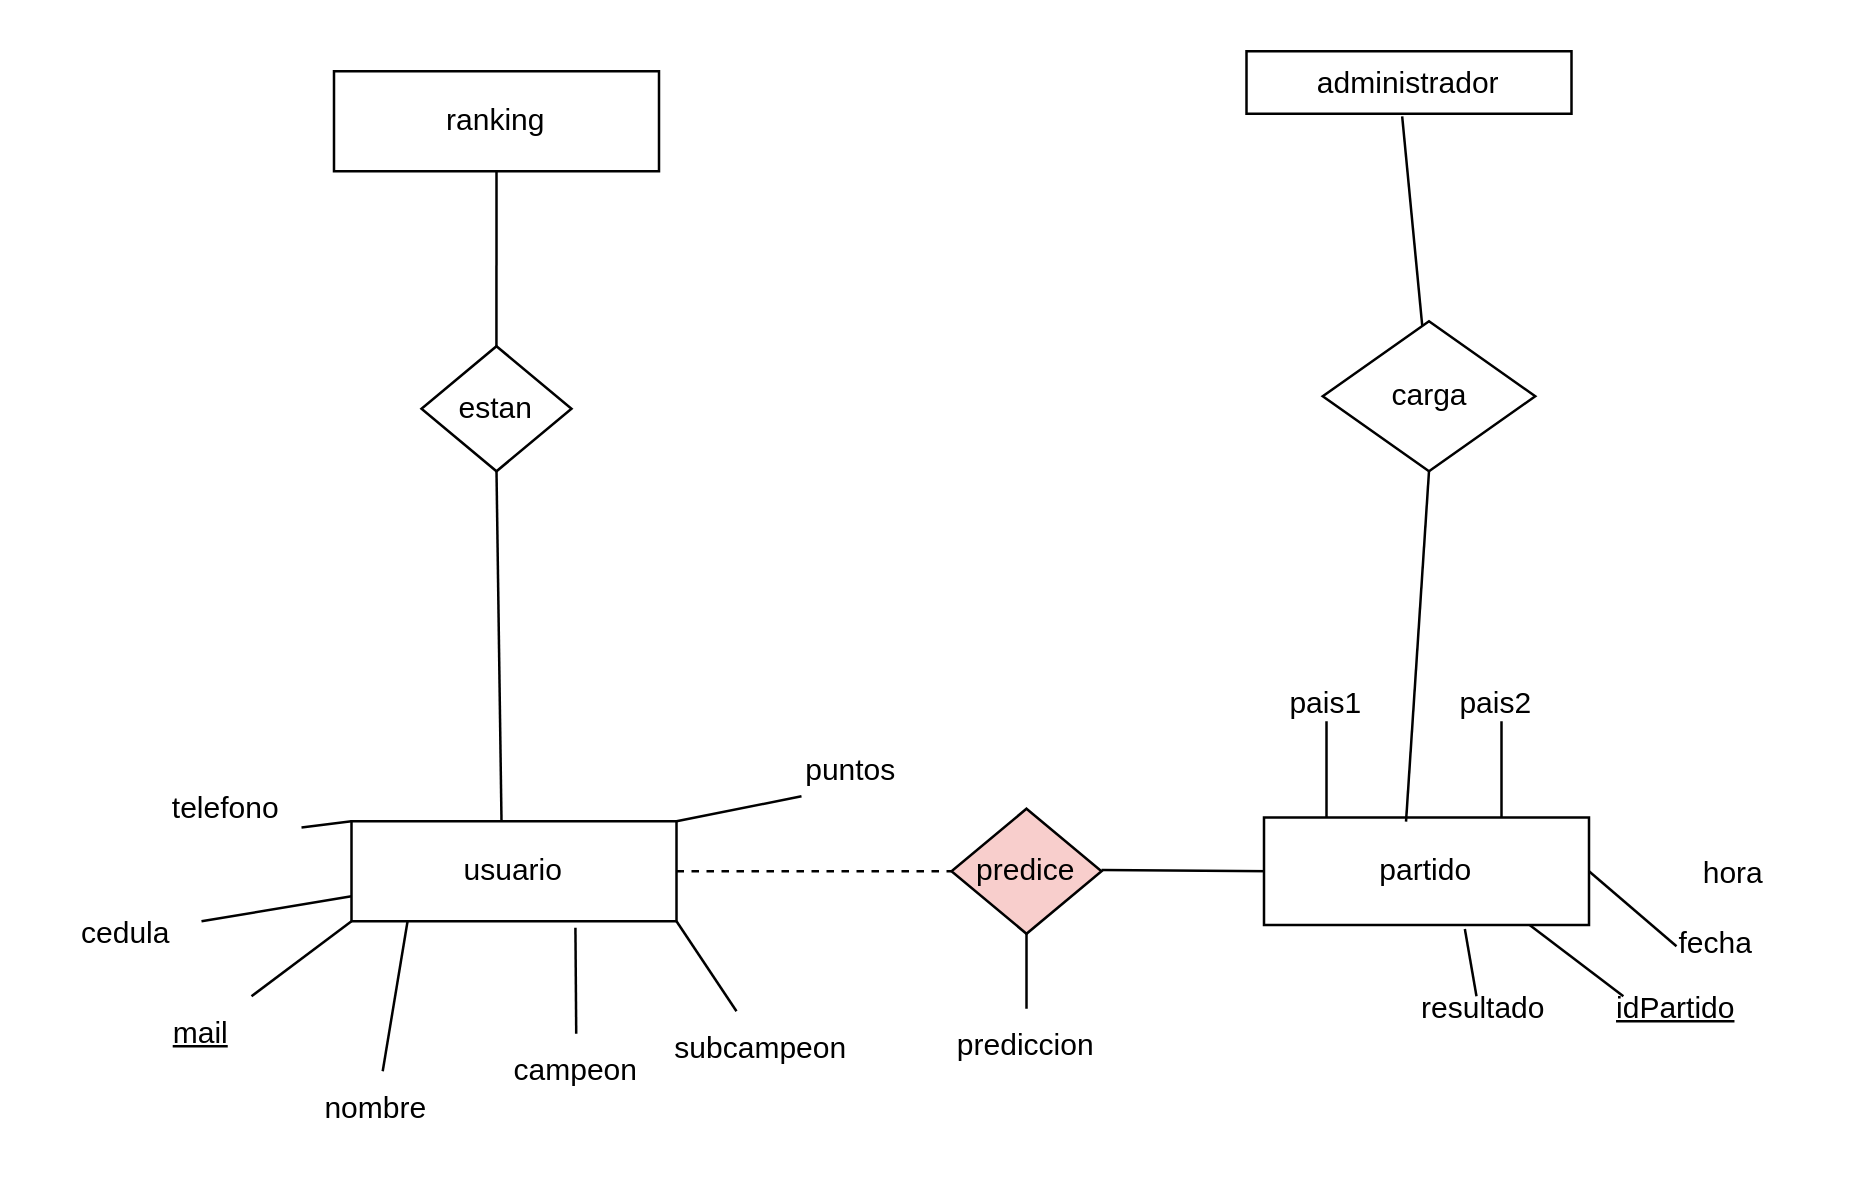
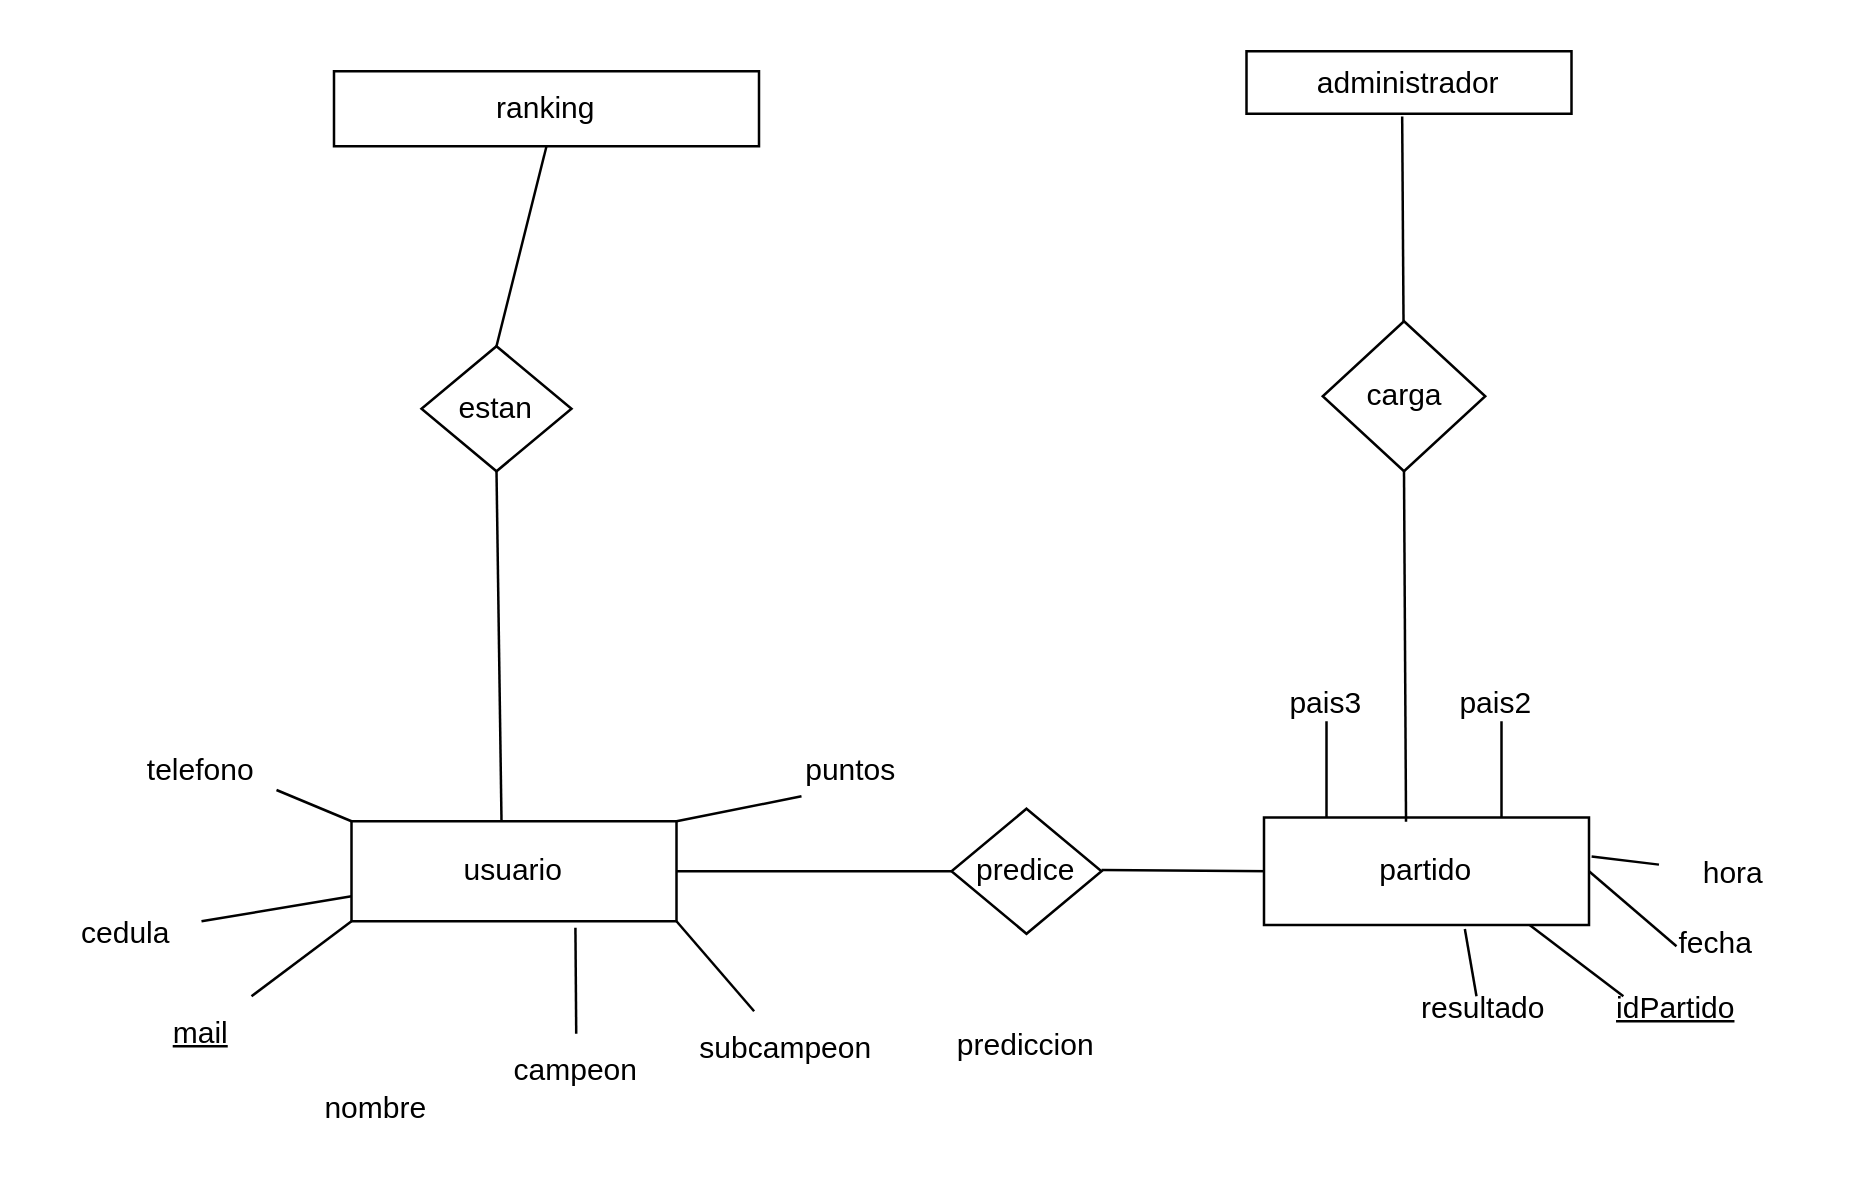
- <mxCell id="36" value="ranking" style="rounded=0;whiteSpace=wrap;html=1;" parent="1" vertex="1"><mxGeometry x="133" y="28" width="130" height="40" as="geometry" /></mxCell>
+ <mxCell id="36" value="ranking" style="rounded=0;whiteSpace=wrap;html=1;" parent="1" vertex="1"><mxGeometry x="133" y="28" width="170" height="30" as="geometry" /></mxCell>
- <mxCell id="39" value="carga" style="rhombus;whiteSpace=wrap;html=1;" vertex="1" parent="1"><mxGeometry x="528.5" y="128" width="85" height="60" as="geometry" /></mxCell>
+ <mxCell id="39" value="carga" style="rhombus;whiteSpace=wrap;html=1;" vertex="1" parent="1"><mxGeometry x="528.5" y="128" width="65" height="60" as="geometry" /></mxCell>
- <mxCell id="18" value="pais1" style="text;html=1;strokeColor=none;fillColor=none;align=center;verticalAlign=middle;whiteSpace=wrap;rounded=0;" parent="1" vertex="1"><mxGeometry x="500" y="266" width="60" height="30" as="geometry" /></mxCell>
+ <mxCell id="18" value="pais3" style="text;html=1;strokeColor=none;fillColor=none;align=center;verticalAlign=middle;whiteSpace=wrap;rounded=0;" parent="1" vertex="1"><mxGeometry x="500" y="266" width="60" height="30" as="geometry" /></mxCell>
- <mxCell id="26" value="telefono" style="text;html=1;strokeColor=none;fillColor=none;align=center;verticalAlign=middle;whiteSpace=wrap;rounded=0;" parent="1" vertex="1"><mxGeometry x="60" y="308" width="60" height="30" as="geometry" /></mxCell>
+ <mxCell id="26" value="telefono" style="text;html=1;strokeColor=none;fillColor=none;align=center;verticalAlign=middle;whiteSpace=wrap;rounded=0;" parent="1" vertex="1"><mxGeometry x="50" y="293" width="60" height="30" as="geometry" /></mxCell>
+ <mxCell id="15" value="" style="endArrow=none;html=1;rounded=0;exitX=1.008;exitY=0.362;exitDx=0;exitDy=0;exitPerimeter=0;" parent="1" source="12" target="16" edge="1"><mxGeometry width="50" height="50" relative="1" as="geometry"><mxPoint x="704" y="160" as="sourcePoint" /><mxPoint x="660" y="327" as="targetPoint" /></mxGeometry></mxCell>
- <mxCell id="10" value="" style="endArrow=none;html=1;rounded=0;exitX=1;exitY=0.5;exitDx=0;exitDy=0;entryX=0;entryY=0.5;entryDx=0;entryDy=0;dashed=1;" parent="1" source="2" target="9" edge="1"><mxGeometry width="50" height="50" relative="1" as="geometry"><mxPoint x="310" y="288" as="sourcePoint" /><mxPoint x="360" y="238" as="targetPoint" /></mxGeometry></mxCell>
+ <mxCell id="10" value="" style="endArrow=none;html=1;rounded=0;exitX=1;exitY=0.5;exitDx=0;exitDy=0;entryX=0;entryY=0.5;entryDx=0;entryDy=0;" parent="1" source="2" target="9" edge="1"><mxGeometry width="50" height="50" relative="1" as="geometry"><mxPoint x="310" y="288" as="sourcePoint" /><mxPoint x="360" y="238" as="targetPoint" /></mxGeometry></mxCell>
- <mxCell id="9" value="predice" style="rhombus;whiteSpace=wrap;html=1;fillColor=#f8cecc;" parent="1" vertex="1"><mxGeometry x="380" y="323" width="60" height="50" as="geometry" /></mxCell>
+ <mxCell id="9" value="predice" style="rhombus;whiteSpace=wrap;html=1;" parent="1" vertex="1"><mxGeometry x="380" y="323" width="60" height="50" as="geometry" /></mxCell>
- <mxCell id="22" value="" style="endArrow=none;html=1;rounded=0;exitX=0.5;exitY=1;exitDx=0;exitDy=0;" parent="1" source="9" edge="1" target="23"><mxGeometry width="50" height="50" relative="1" as="geometry"><mxPoint x="380" y="388" as="sourcePoint" /><mxPoint x="545" y="413" as="targetPoint" /></mxGeometry></mxCell>
- <mxCell id="3" value="" style="endArrow=none;html=1;rounded=0;exitX=0.173;exitY=0.99;exitDx=0;exitDy=0;exitPerimeter=0;" parent="1" source="2" target="4" edge="1"><mxGeometry width="50" height="50" relative="1" as="geometry"><mxPoint x="310" y="498" as="sourcePoint" /><mxPoint x="150" y="428" as="targetPoint" /></mxGeometry></mxCell>
- <mxCell id="8" value="subcampeon" style="text;html=1;strokeColor=none;fillColor=none;align=center;verticalAlign=middle;whiteSpace=wrap;rounded=0;" parent="1" vertex="1"><mxGeometry x="274" y="404" width="60" height="30" as="geometry" /></mxCell>
+ <mxCell id="8" value="subcampeon" style="text;html=1;strokeColor=none;fillColor=none;align=center;verticalAlign=middle;whiteSpace=wrap;rounded=0;" parent="1" vertex="1"><mxGeometry x="284" y="404" width="60" height="30" as="geometry" /></mxCell>
